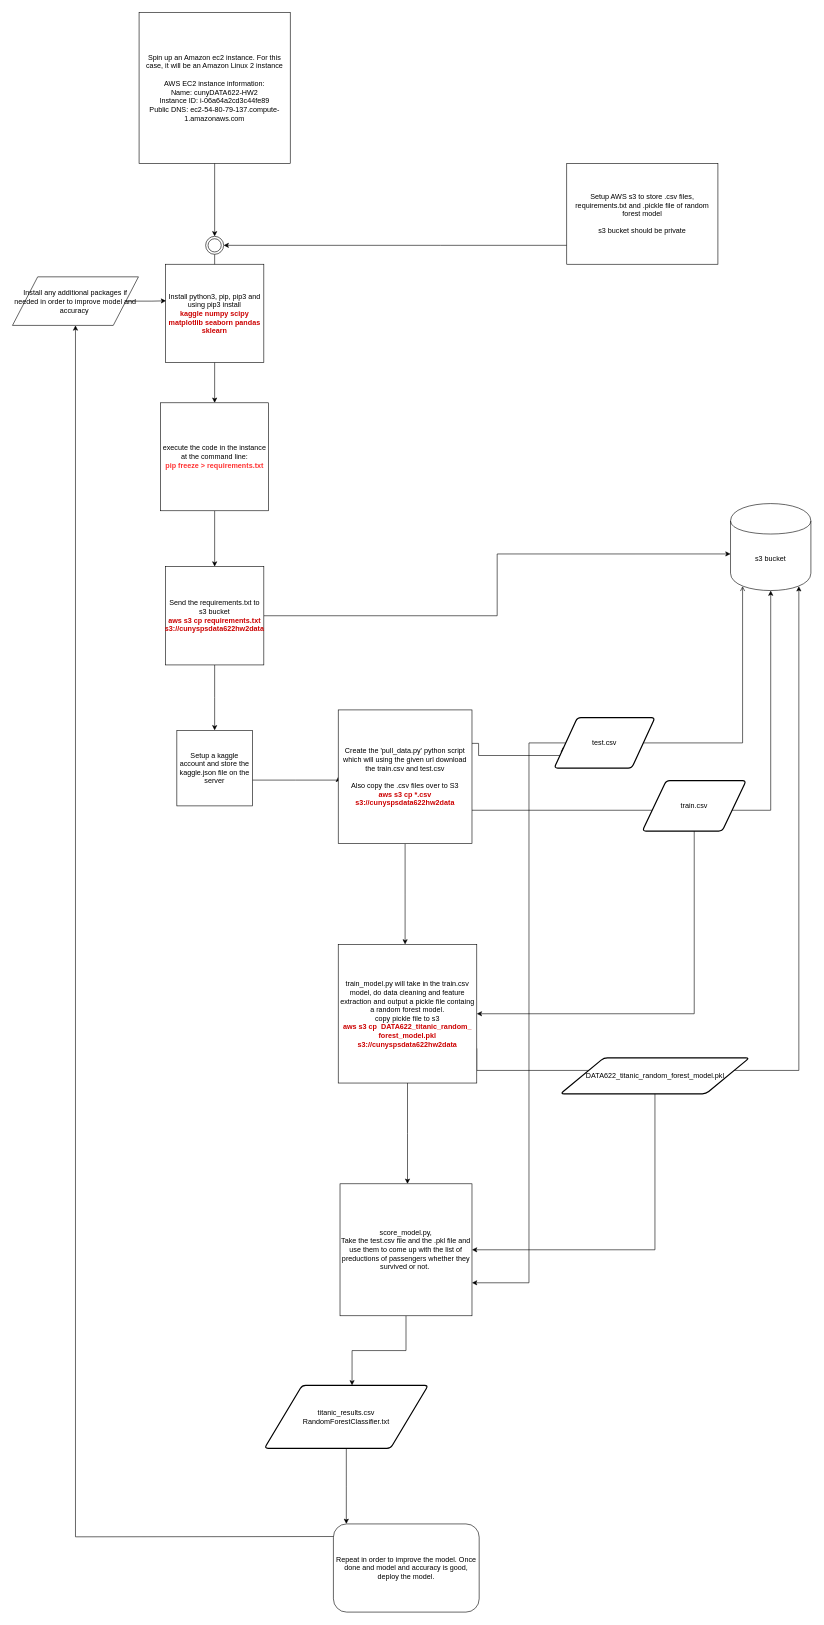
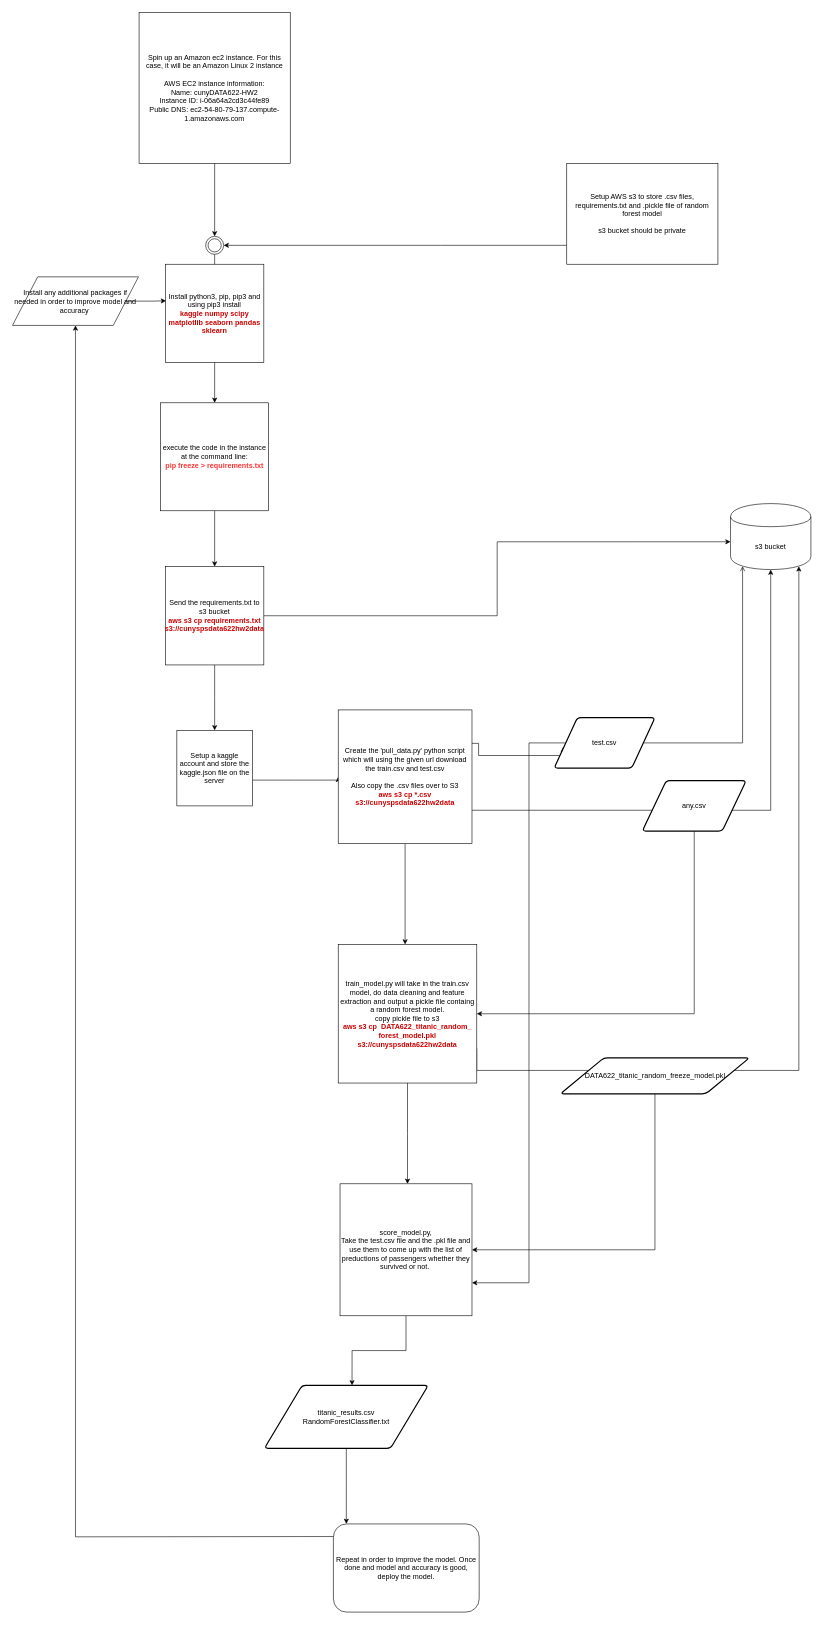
- <mxCell id="34" value="s3 bucket&lt;br&gt;" style="shape=cylinder;whiteSpace=wrap;html=1;boundedLbl=1;backgroundOutline=1;" parent="1" vertex="1"><mxGeometry x="1217" y="839" width="134" height="145" as="geometry" /></mxCell>
+ <mxCell id="34" value="s3 bucket&lt;br&gt;" style="shape=cylinder;whiteSpace=wrap;html=1;boundedLbl=1;backgroundOutline=1;" parent="1" vertex="1"><mxGeometry x="1217" y="839" width="134" height="110" as="geometry" /></mxCell>
- <mxCell id="21" value="train.csv" style="shape=parallelogram;html=1;strokeWidth=2;perimeter=parallelogramPerimeter;whiteSpace=wrap;rounded=1;arcSize=12;size=0.23;" parent="1" vertex="1"><mxGeometry x="1070" y="1301" width="173" height="84" as="geometry" /></mxCell>
+ <mxCell id="21" value="any.csv" style="shape=parallelogram;html=1;strokeWidth=2;perimeter=parallelogramPerimeter;whiteSpace=wrap;rounded=1;arcSize=12;size=0.23;" parent="1" vertex="1"><mxGeometry x="1070" y="1301" width="173" height="84" as="geometry" /></mxCell>
- <mxCell id="29" value="DATA622_titanic_random_forest_model.pkl" style="shape=parallelogram;html=1;strokeWidth=2;perimeter=parallelogramPerimeter;whiteSpace=wrap;rounded=1;arcSize=12;size=0.23;" parent="1" vertex="1"><mxGeometry x="933.5" y="1763" width="315" height="60" as="geometry" /></mxCell>
+ <mxCell id="29" value="DATA622_titanic_random_freeze_model.pkl" style="shape=parallelogram;html=1;strokeWidth=2;perimeter=parallelogramPerimeter;whiteSpace=wrap;rounded=1;arcSize=12;size=0.23;" parent="1" vertex="1"><mxGeometry x="933.5" y="1763" width="315" height="60" as="geometry" /></mxCell>
